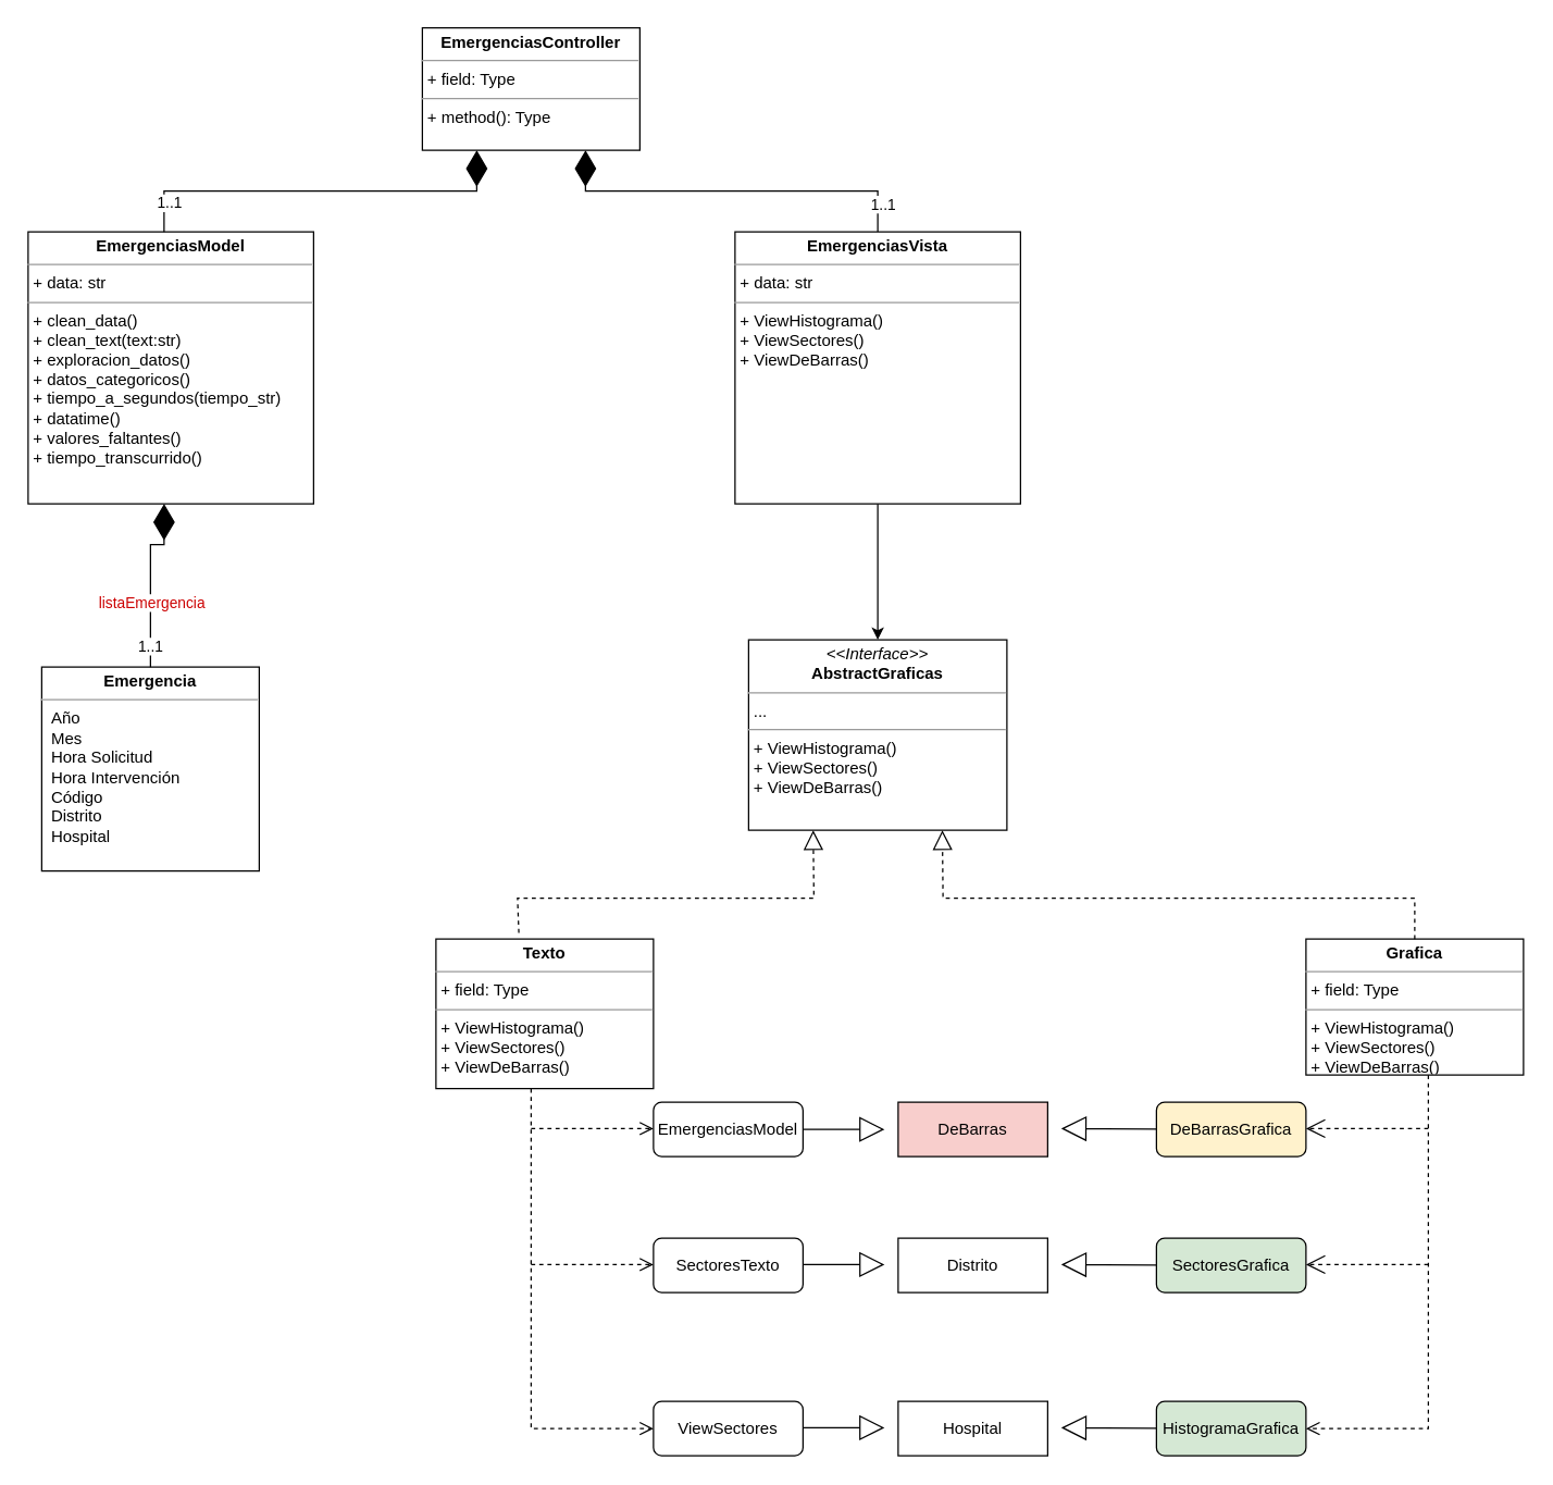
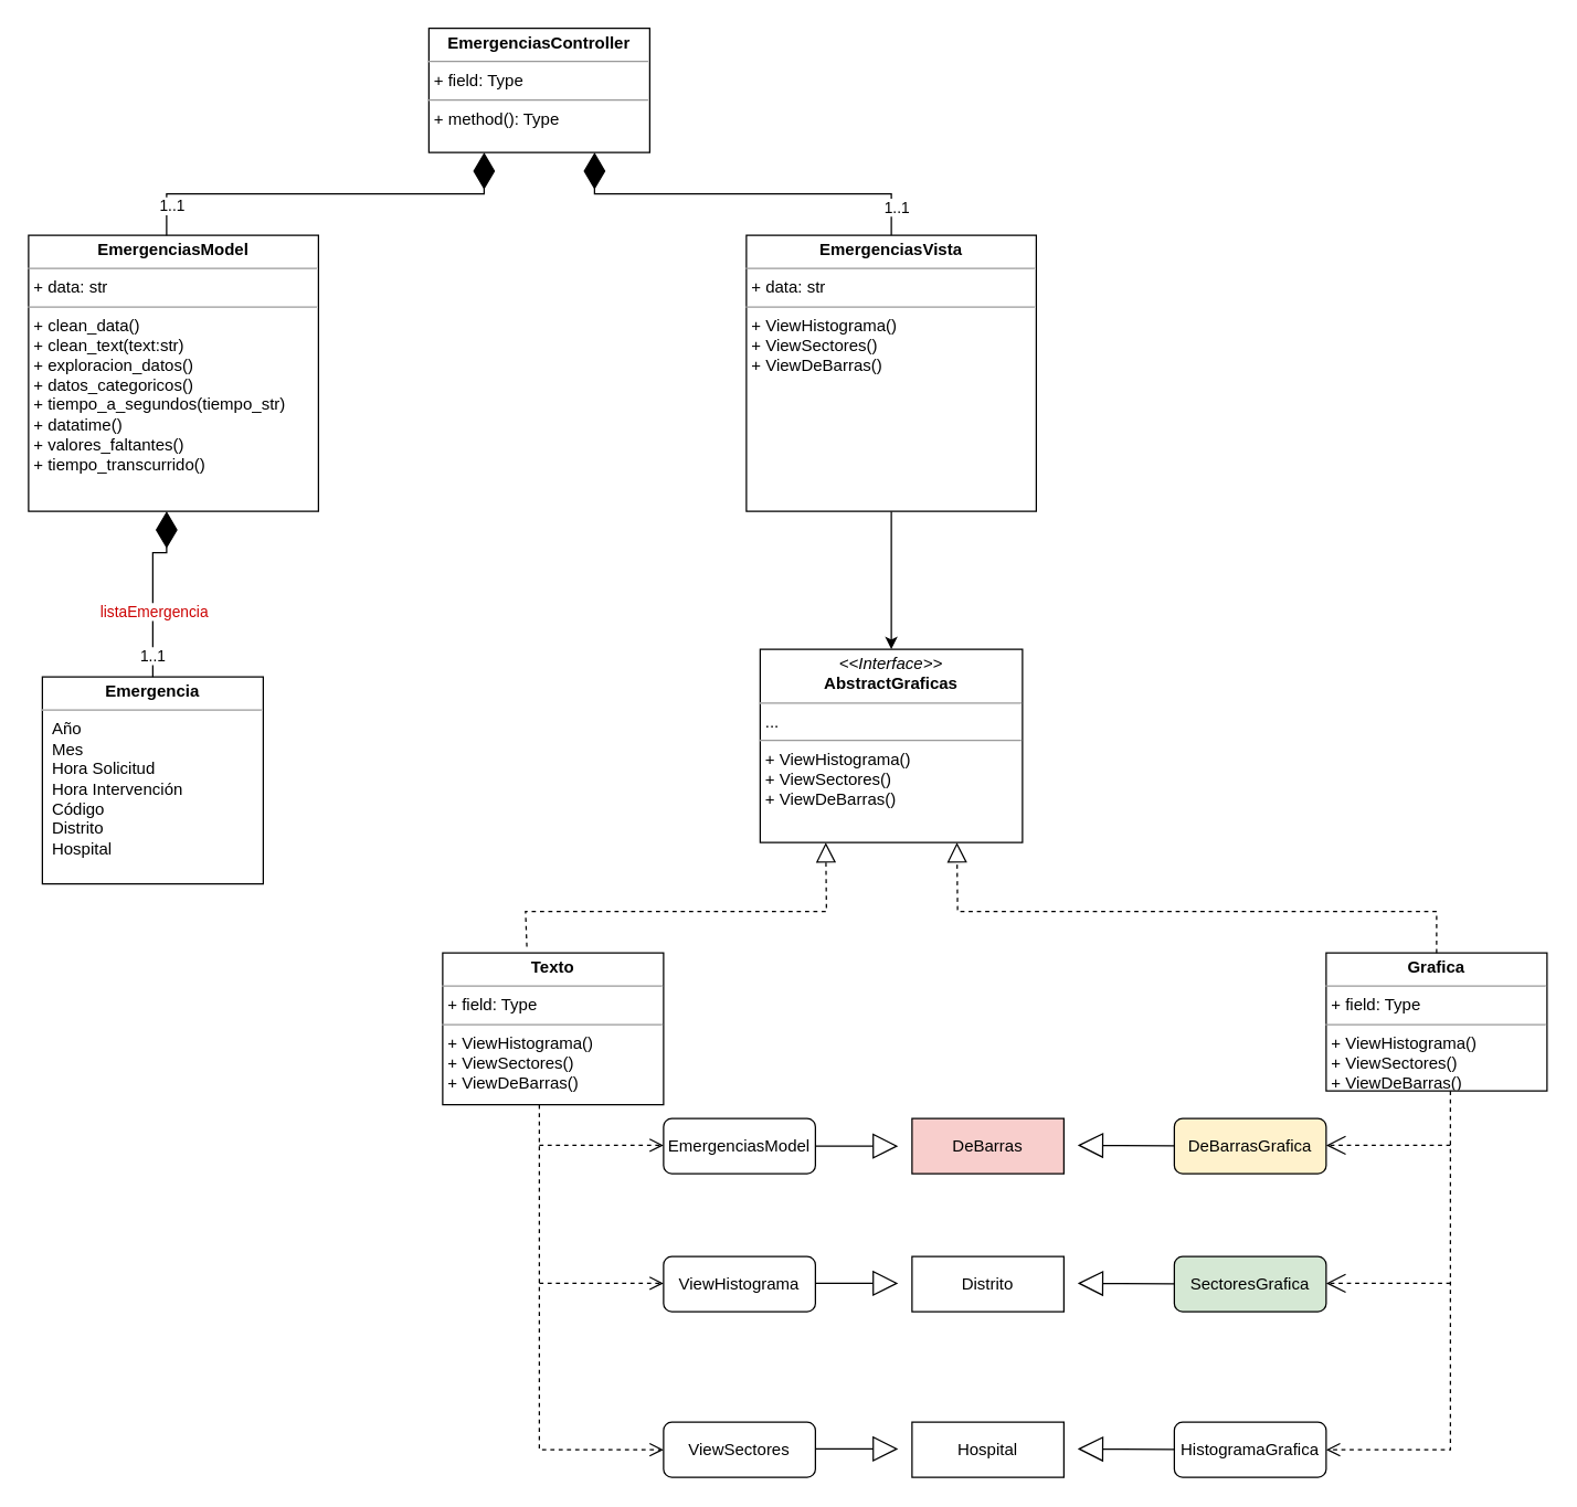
- <mxCell id="22" value="SectoresTexto" style="html=1;whiteSpace=wrap;rounded=1;" vertex="1" parent="1"><mxGeometry x="480" y="910" width="110" height="40" as="geometry" /></mxCell>
+ <mxCell id="22" value="ViewHistograma" style="html=1;whiteSpace=wrap;rounded=1;" vertex="1" parent="1"><mxGeometry x="480" y="910" width="110" height="40" as="geometry" /></mxCell>
- <mxCell id="27" value="HistogramaGrafica" style="html=1;whiteSpace=wrap;rounded=1;fillColor=#d5e8d4;" vertex="1" parent="1"><mxGeometry x="850" y="1030" width="110" height="40" as="geometry" /></mxCell>
+ <mxCell id="27" value="HistogramaGrafica" style="html=1;whiteSpace=wrap;rounded=1;" vertex="1" parent="1"><mxGeometry x="850" y="1030" width="110" height="40" as="geometry" /></mxCell>
